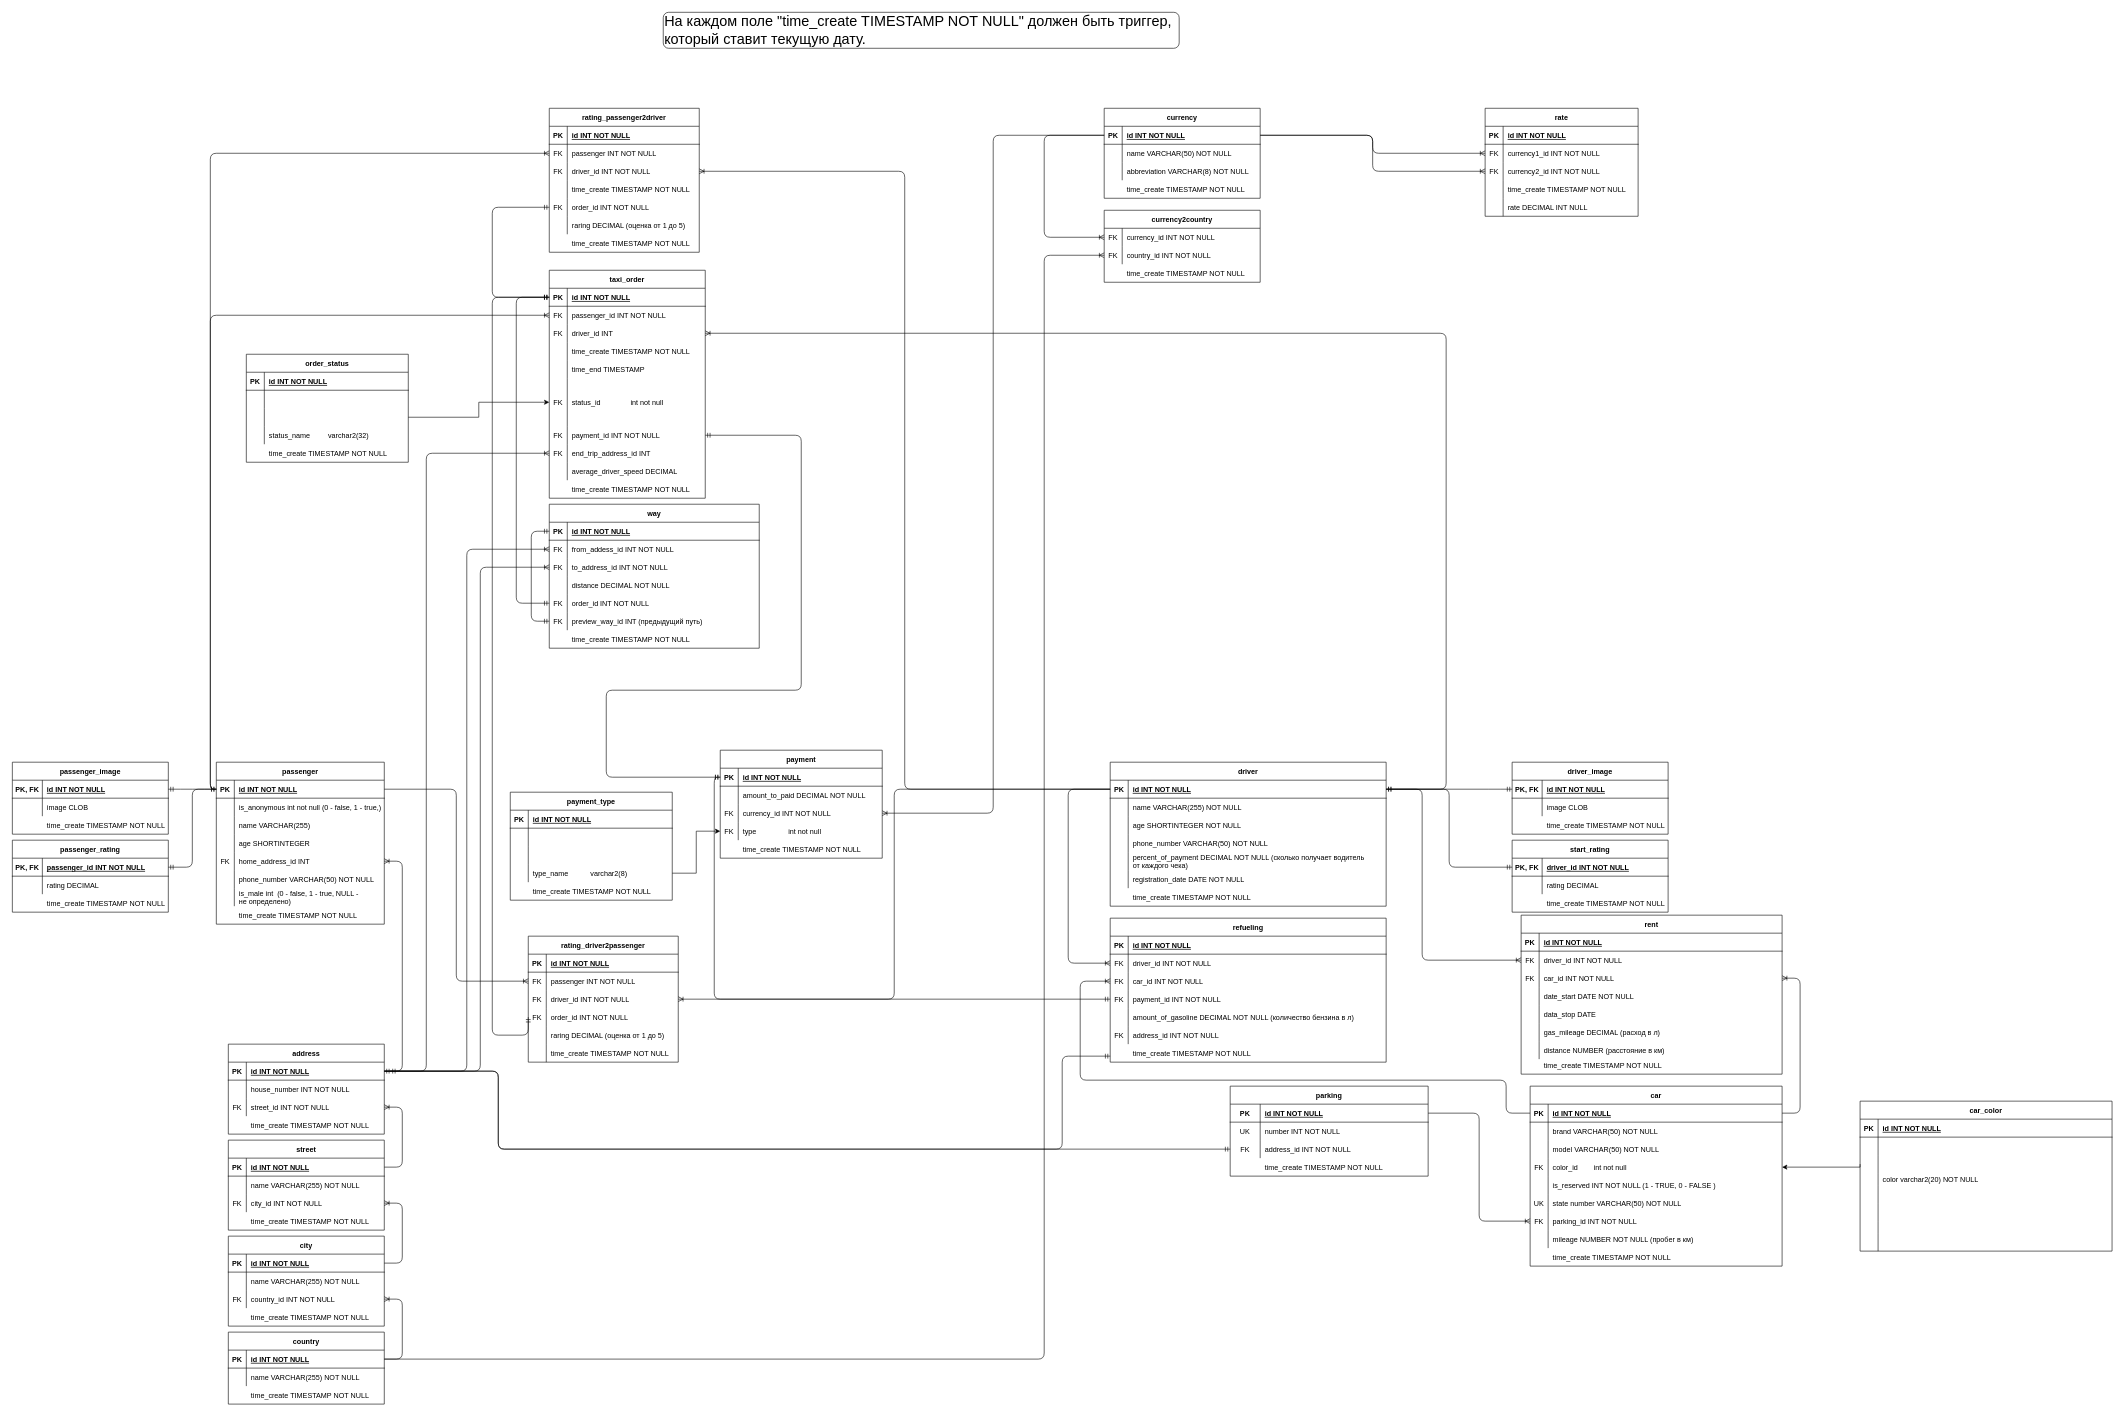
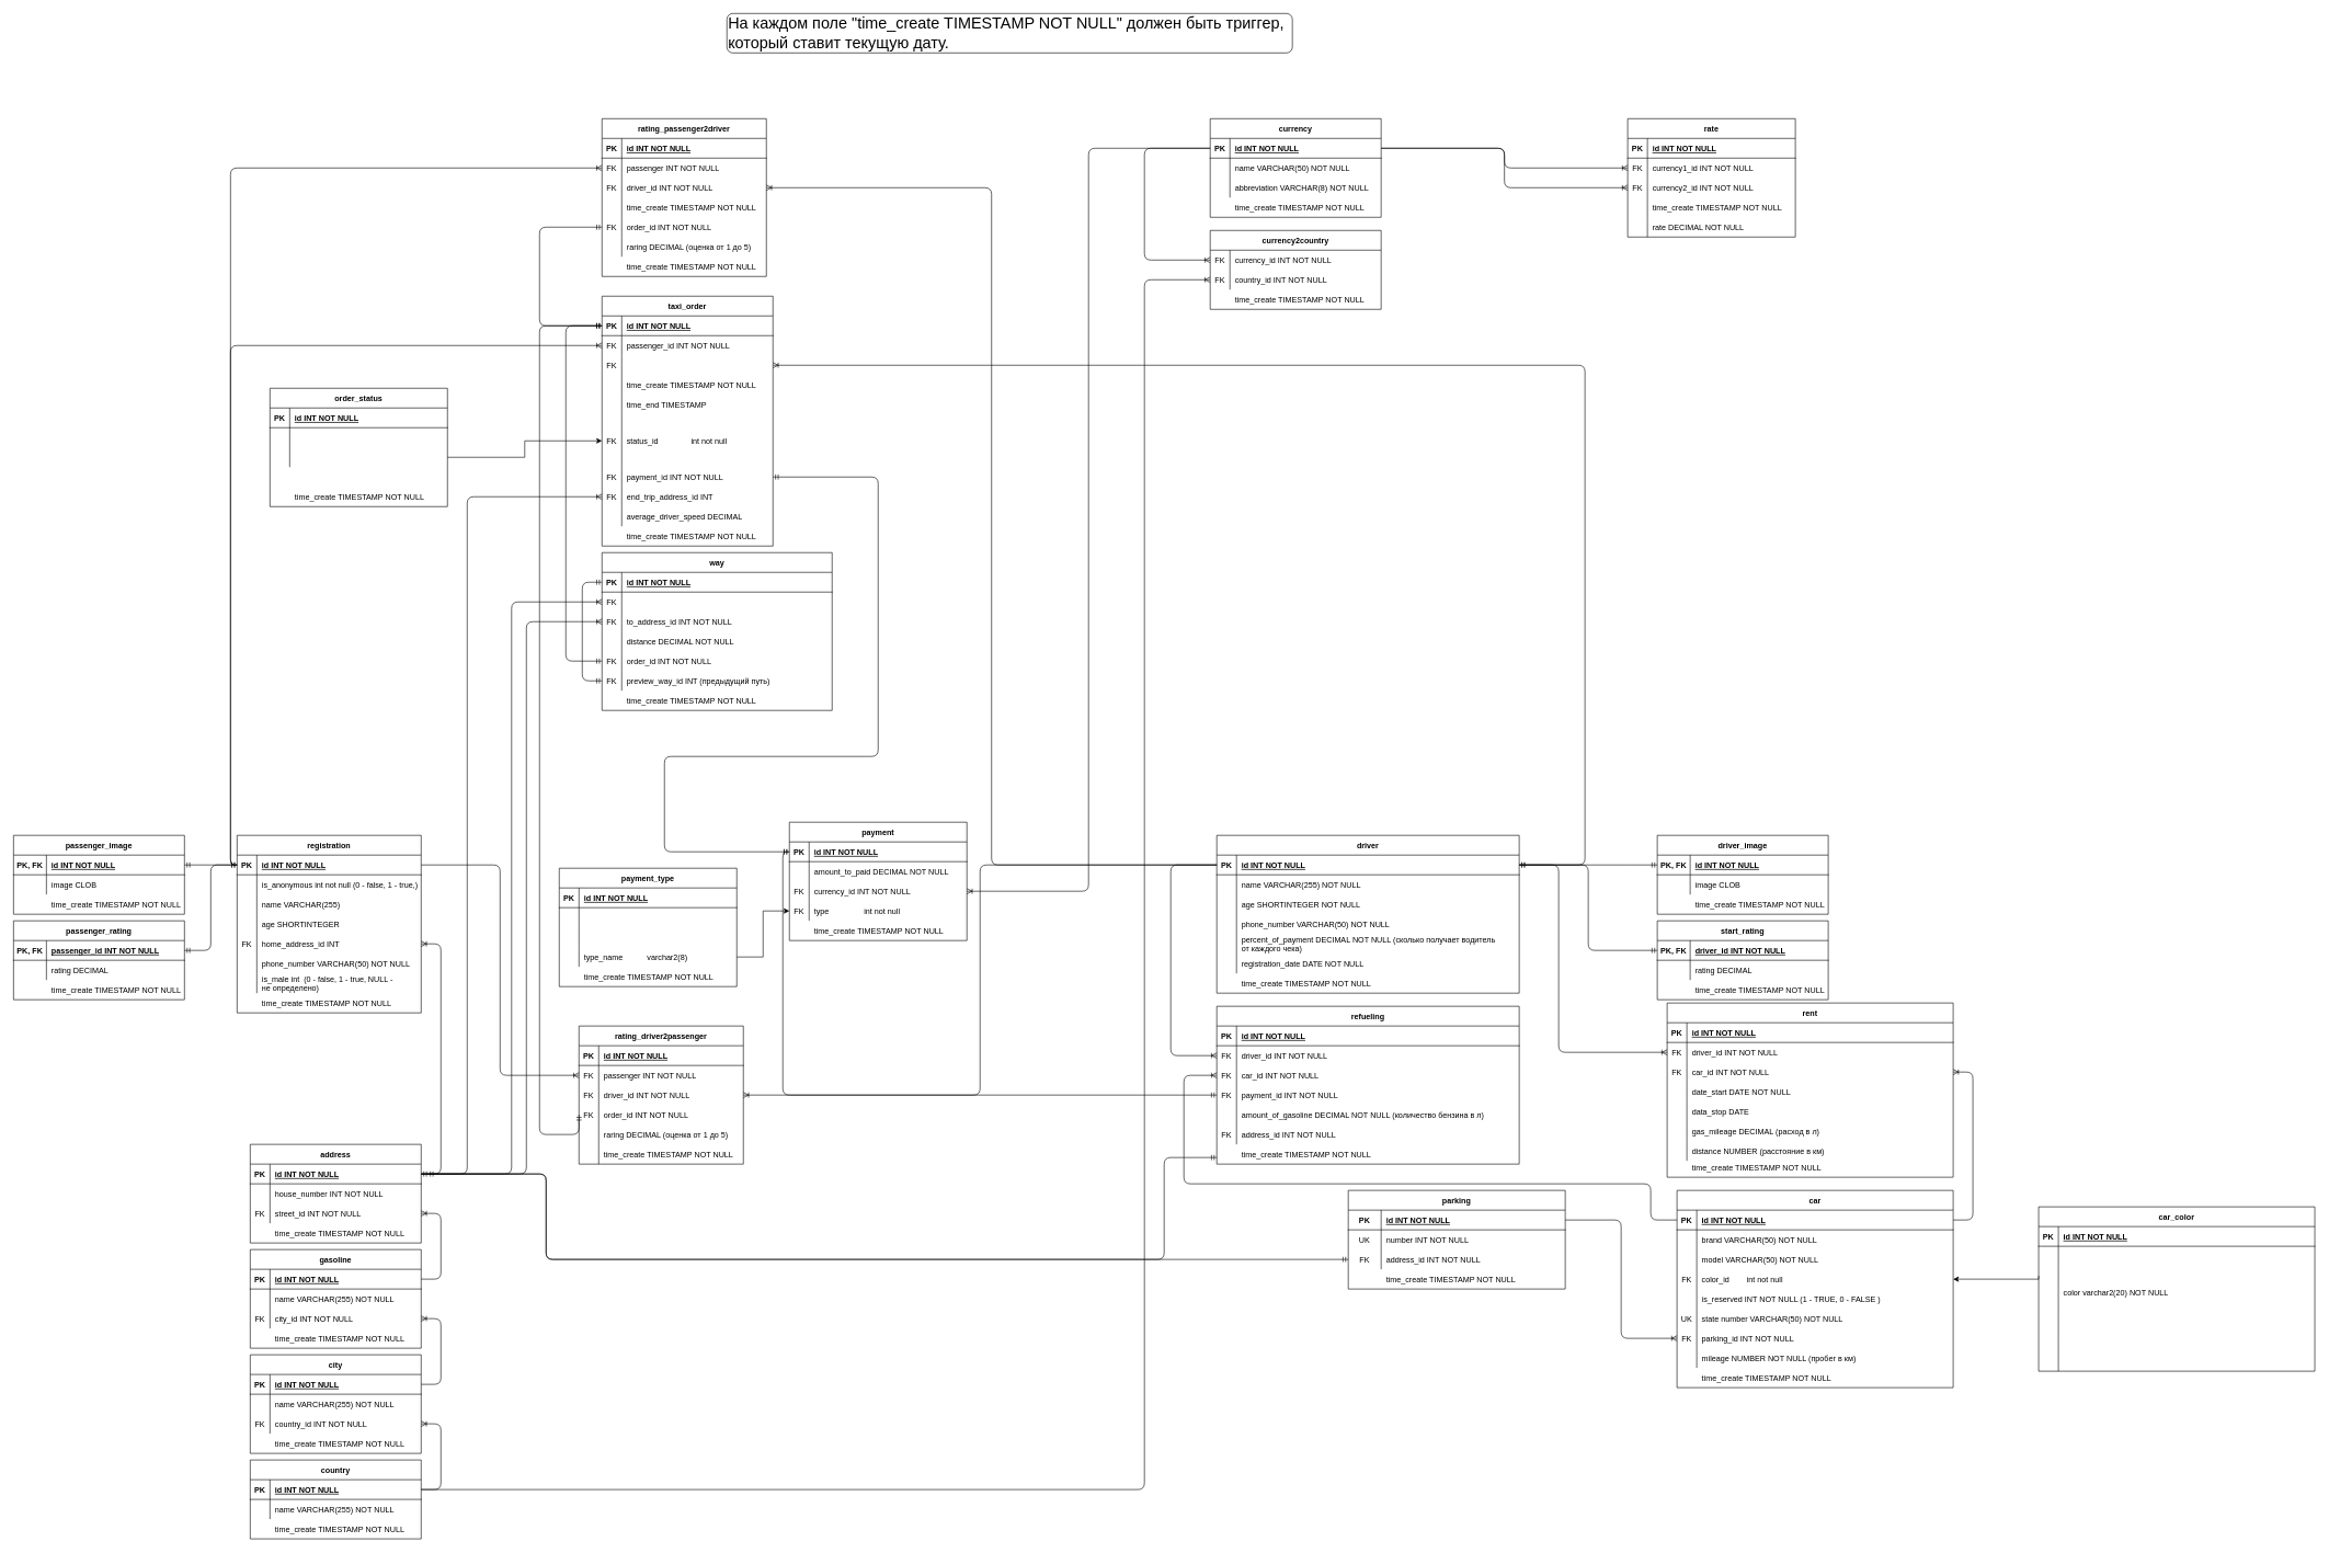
- <mxCell id="315" value="rate DECIMAL INT NULL" style="shape=partialRectangle;connectable=0;fillColor=none;top=0;left=0;bottom=0;right=0;align=left;spacingLeft=6;overflow=hidden;" parent="313" vertex="1"><mxGeometry x="30" width="225" height="30" as="geometry" /></mxCell>
+ <mxCell id="315" value="rate DECIMAL NOT NULL" style="shape=partialRectangle;connectable=0;fillColor=none;top=0;left=0;bottom=0;right=0;align=left;spacingLeft=6;overflow=hidden;" parent="313" vertex="1"><mxGeometry x="30" width="225" height="30" as="geometry" /></mxCell>
- <mxCell id="228" value="driver_id INT" style="shape=partialRectangle;connectable=0;fillColor=none;top=0;left=0;bottom=0;right=0;align=left;spacingLeft=6;overflow=hidden;" parent="226" vertex="1"><mxGeometry x="30" width="230" height="30" as="geometry"><mxRectangle width="230" height="30" as="alternateBounds" /></mxGeometry></mxCell>
- <mxCell id="427" value="status_name         varchar2(32)" style="shape=partialRectangle;connectable=0;fillColor=none;top=0;left=0;bottom=0;right=0;align=left;spacingLeft=6;overflow=hidden;" parent="425" vertex="1"><mxGeometry x="30" width="240" height="30" as="geometry"><mxRectangle width="240" height="30" as="alternateBounds" /></mxGeometry></mxCell>
- <mxCell id="258" value="from_addess_id INT NOT NULL" style="shape=partialRectangle;connectable=0;fillColor=none;top=0;left=0;bottom=0;right=0;align=left;spacingLeft=6;overflow=hidden;" parent="256" vertex="1"><mxGeometry x="30" width="320" height="30" as="geometry" /></mxCell>
- <mxCell id="2" value="passenger" style="shape=table;startSize=30;container=1;collapsible=1;childLayout=tableLayout;fixedRows=1;rowLines=0;fontStyle=1;align=center;resizeLast=1;" parent="1" vertex="1"><mxGeometry x="360" y="1270" width="280" height="270" as="geometry" /></mxCell>
+ <mxCell id="2" value="registration" style="shape=table;startSize=30;container=1;collapsible=1;childLayout=tableLayout;fixedRows=1;rowLines=0;fontStyle=1;align=center;resizeLast=1;" parent="1" vertex="1"><mxGeometry x="360" y="1270" width="280" height="270" as="geometry" /></mxCell>
- <mxCell id="35" value="street" style="shape=table;startSize=30;container=1;collapsible=1;childLayout=tableLayout;fixedRows=1;rowLines=0;fontStyle=1;align=center;resizeLast=1;" parent="1" vertex="1"><mxGeometry x="380" y="1900" width="260" height="150" as="geometry" /></mxCell>
+ <mxCell id="35" value="gasoline" style="shape=table;startSize=30;container=1;collapsible=1;childLayout=tableLayout;fixedRows=1;rowLines=0;fontStyle=1;align=center;resizeLast=1;" parent="1" vertex="1"><mxGeometry x="380" y="1900" width="260" height="150" as="geometry" /></mxCell>
